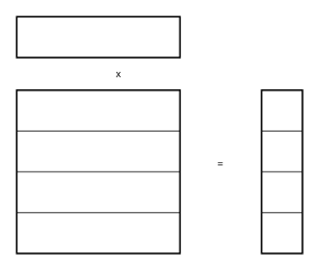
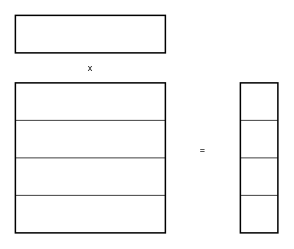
- <mxCell id="11" value="x" style="text;html=1;strokeColor=none;fillColor=none;align=center;verticalAlign=middle;whiteSpace=wrap;rounded=0;" vertex="1" parent="1"><mxGeometry x="130" y="80" width="30" height="20" as="geometry" /></mxCell>
+ <mxCell id="11" value="x" style="text;html=1;strokeColor=none;fillColor=none;align=center;verticalAlign=middle;whiteSpace=wrap;rounded=0;" vertex="1" parent="1"><mxGeometry x="105" y="80" width="30" height="20" as="geometry" /></mxCell>
